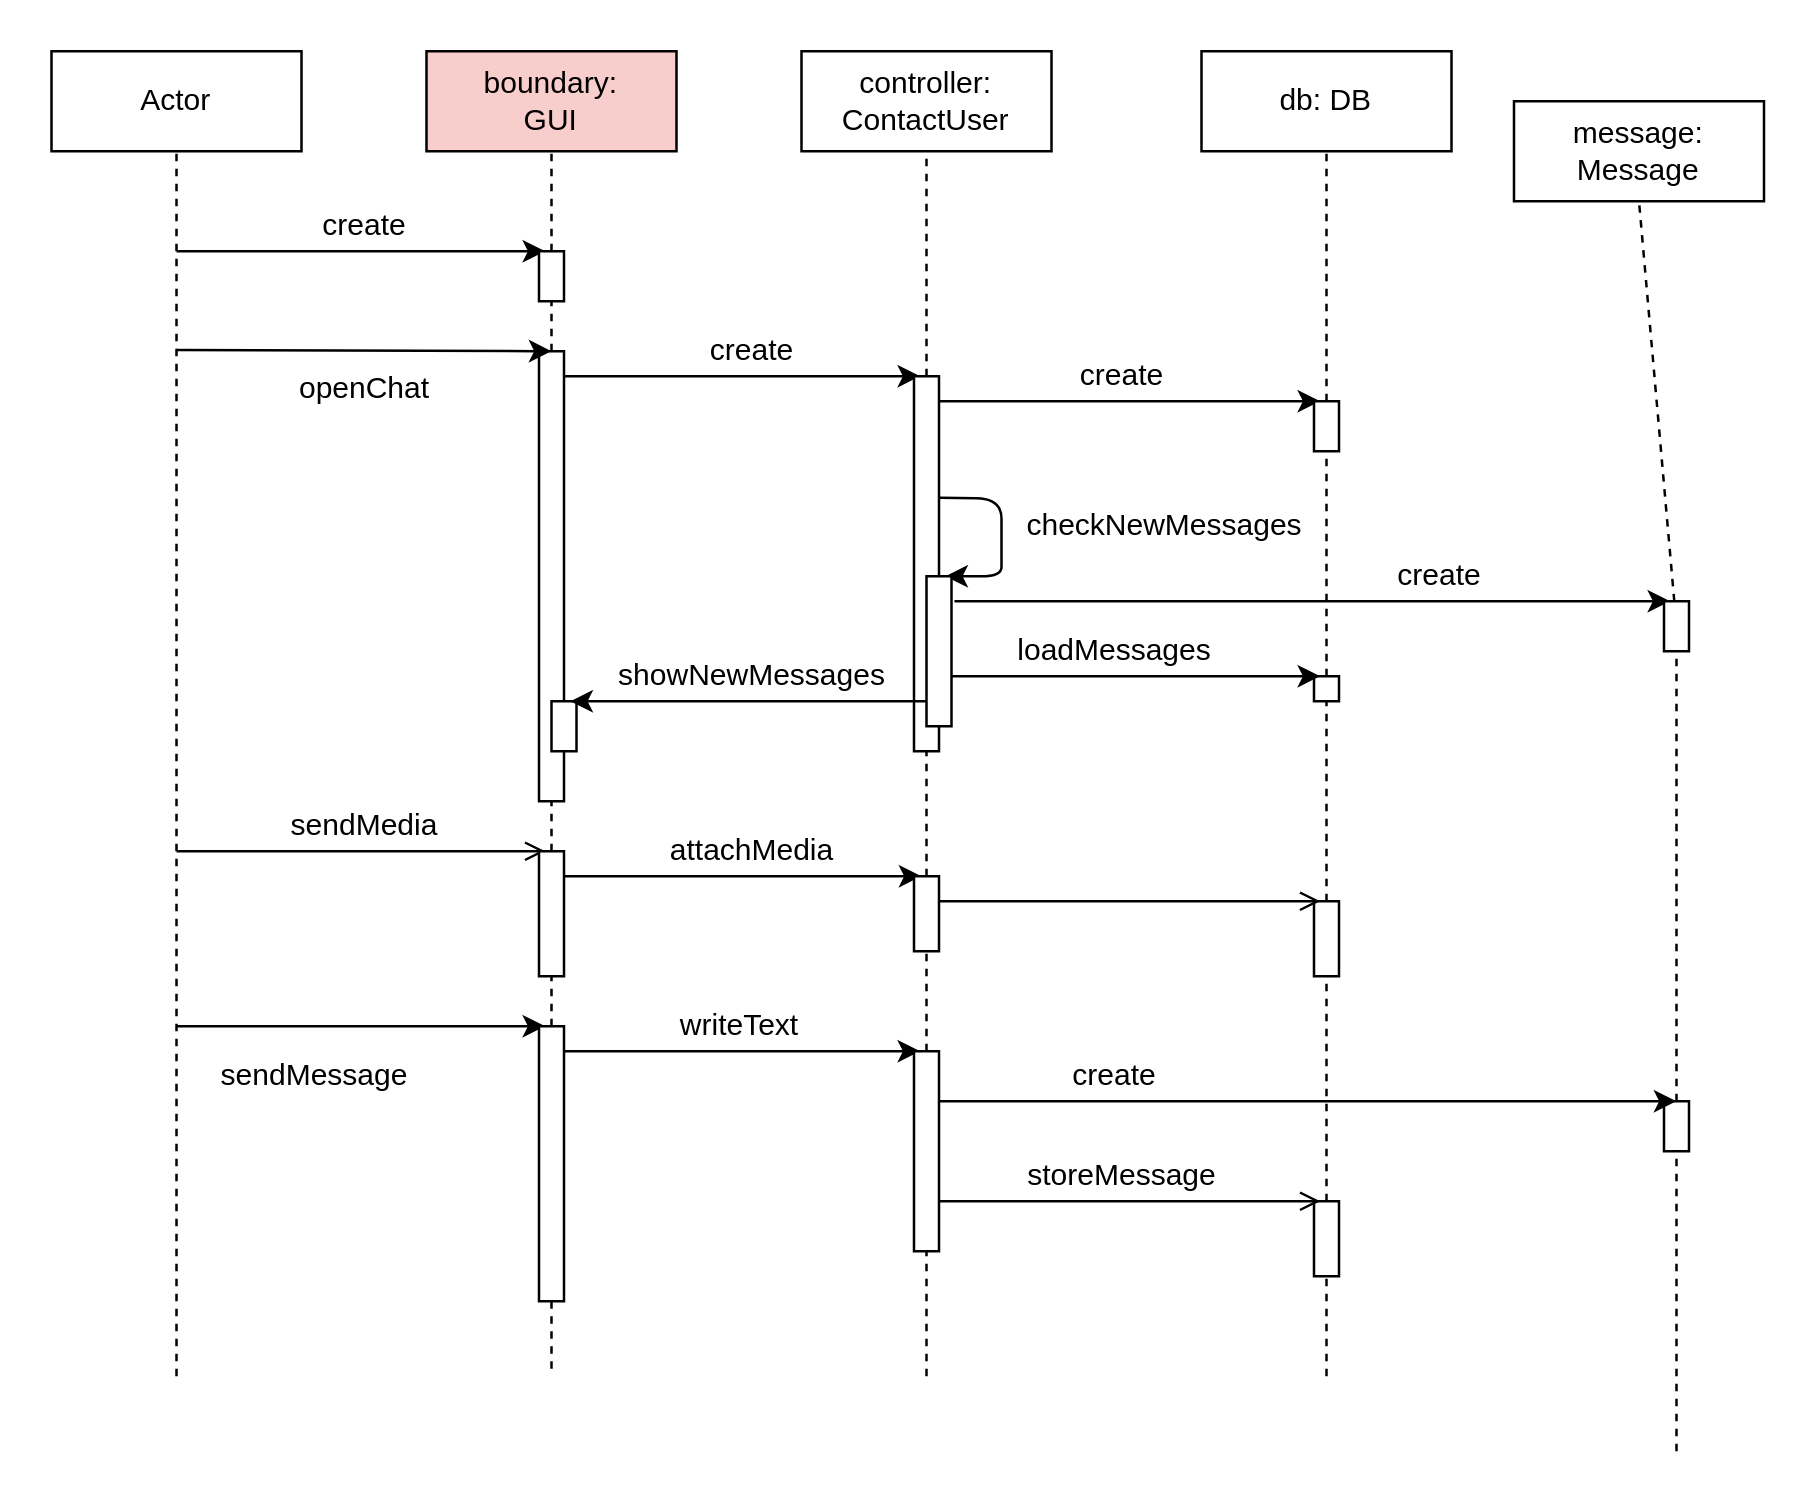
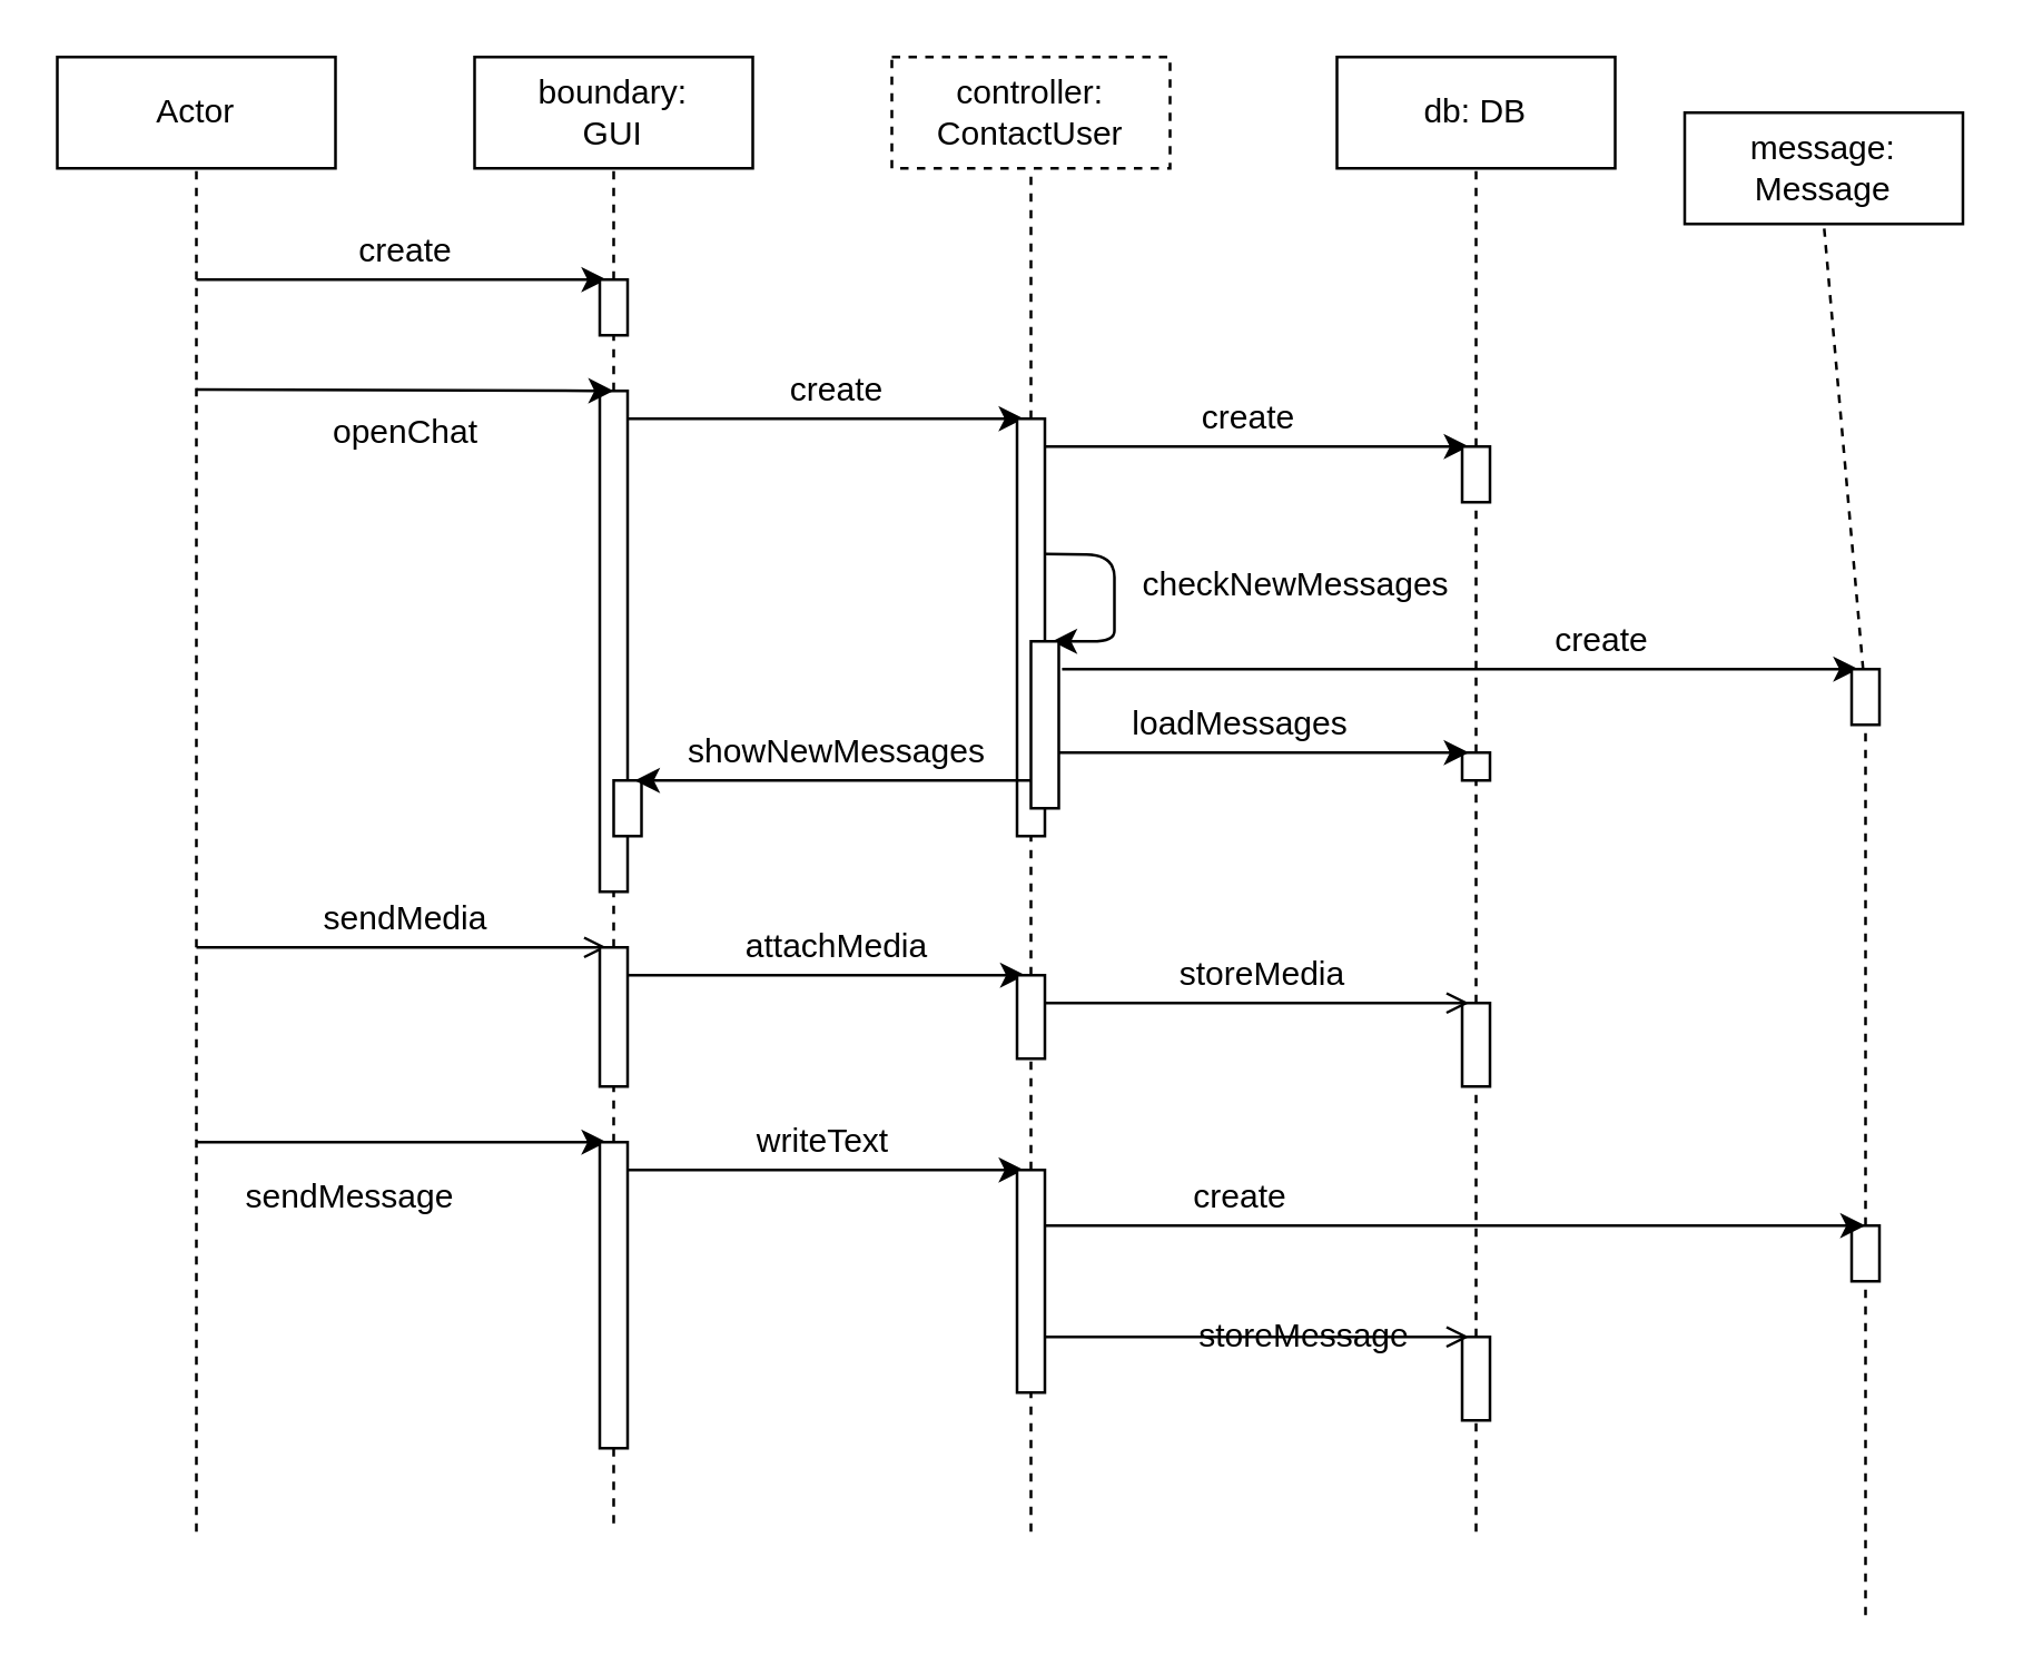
- <mxCell id="3" value="boundary: &lt;br&gt;GUI" style="rounded=0;whiteSpace=wrap;html=1;fillColor=#f8cecc;" parent="1" vertex="1"><mxGeometry x="170" y="20" width="100" height="40" as="geometry" /></mxCell>
+ <mxCell id="3" value="boundary: &lt;br&gt;GUI" style="rounded=0;whiteSpace=wrap;html=1;" parent="1" vertex="1"><mxGeometry x="170" y="20" width="100" height="40" as="geometry" /></mxCell>
- <mxCell id="4" value="controller:&lt;br&gt;ContactUser" style="rounded=0;whiteSpace=wrap;html=1;" parent="1" vertex="1"><mxGeometry x="320" y="20" width="100" height="40" as="geometry" /></mxCell>
+ <mxCell id="4" value="controller:&lt;br&gt;ContactUser" style="rounded=0;whiteSpace=wrap;html=1;dashed=1;" parent="1" vertex="1"><mxGeometry x="320" y="20" width="100" height="40" as="geometry" /></mxCell>
+ <mxCell id="61" value="storeMedia" style="text;html=1;align=center;verticalAlign=middle;resizable=0;points=[];autosize=1;" vertex="1" parent="1"><mxGeometry x="413" y="340" width="80" height="20" as="geometry" /></mxCell>
- <mxCell id="24" value="storeMessage" style="text;html=1;align=center;verticalAlign=middle;resizable=0;points=[];;autosize=1;" parent="1" vertex="1"><mxGeometry x="398" y="460" width="100" height="20" as="geometry" /></mxCell>
+ <mxCell id="24" value="storeMessage" style="text;html=1;align=center;verticalAlign=middle;resizable=0;points=[];;autosize=1;" parent="1" vertex="1"><mxGeometry x="418" y="470" width="100" height="20" as="geometry" /></mxCell>
